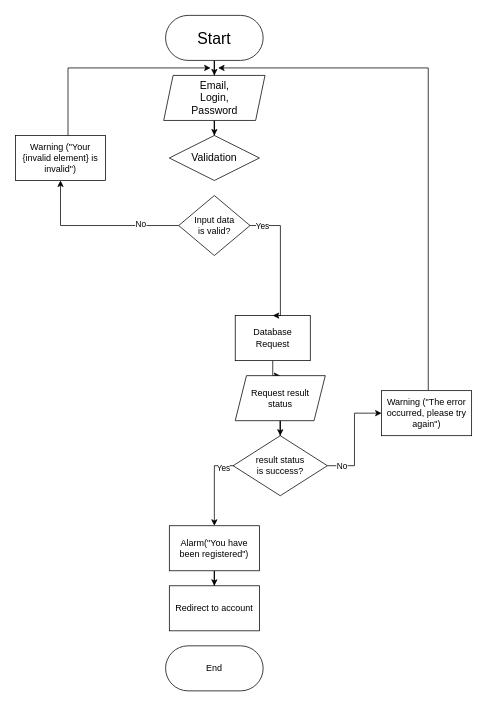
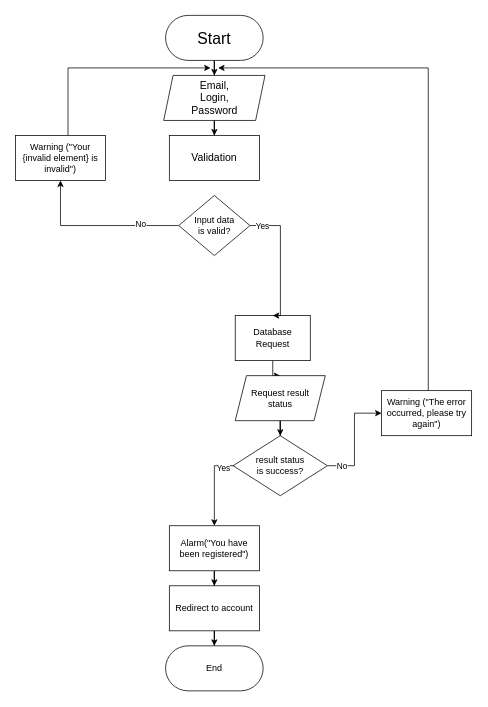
- <mxCell id="6" value="&lt;font style=&quot;font-size: 14px;&quot;&gt;Validation&lt;br&gt;&lt;/font&gt;" style="rhombus;whiteSpace=wrap;html=1;" parent="1" vertex="1"><mxGeometry x="225" y="180" width="120" height="60" as="geometry" /></mxCell>
+ <mxCell id="6" value="&lt;font style=&quot;font-size: 14px;&quot;&gt;Validation&lt;br&gt;&lt;/font&gt;" style="whiteSpace=wrap;html=1;" parent="1" vertex="1"><mxGeometry x="225" y="180" width="120" height="60" as="geometry" /></mxCell>
+ <mxCell id="27" style="edgeStyle=orthogonalEdgeStyle;rounded=0;orthogonalLoop=1;jettySize=auto;html=1;entryX=0.5;entryY=0;entryDx=0;entryDy=0;" parent="1" source="28" target="29" edge="1"><mxGeometry relative="1" as="geometry" /></mxCell>
